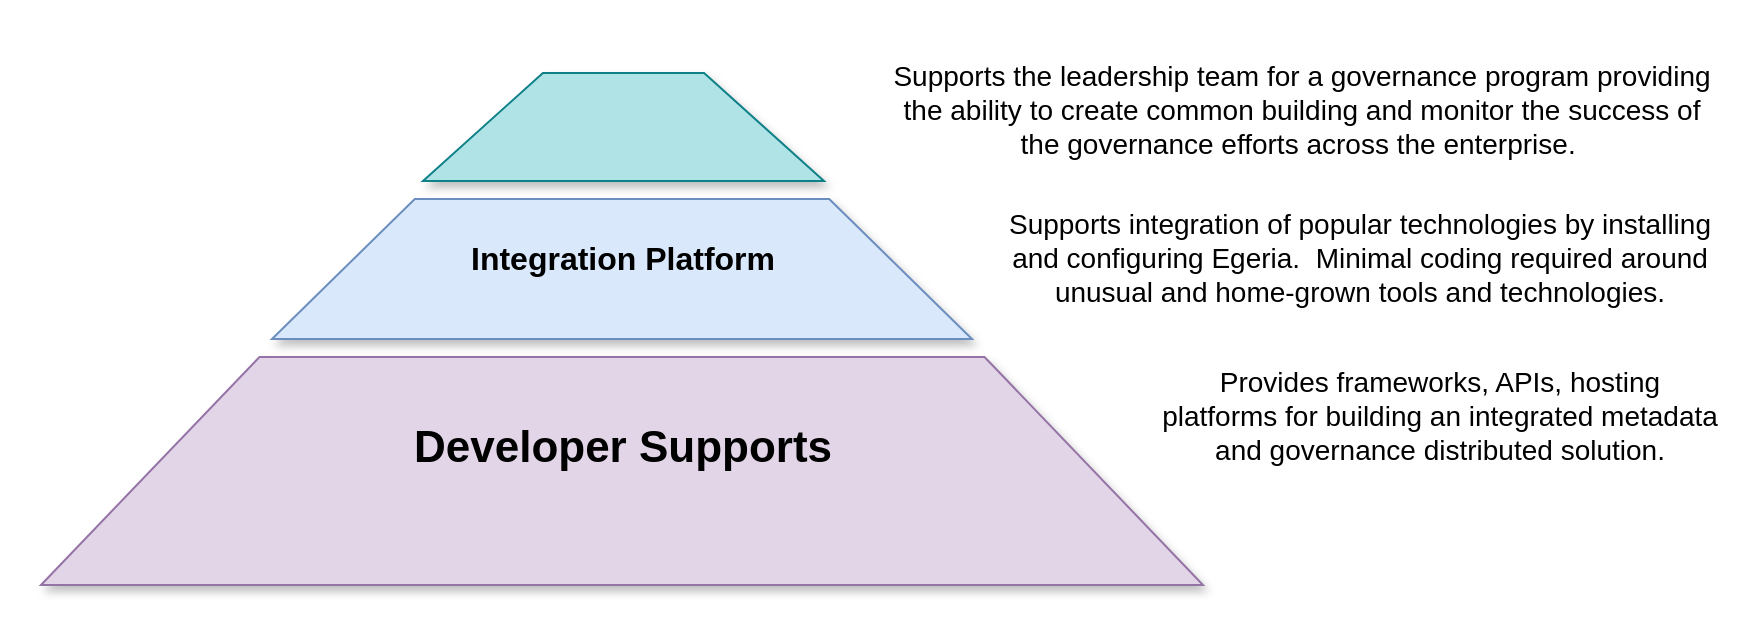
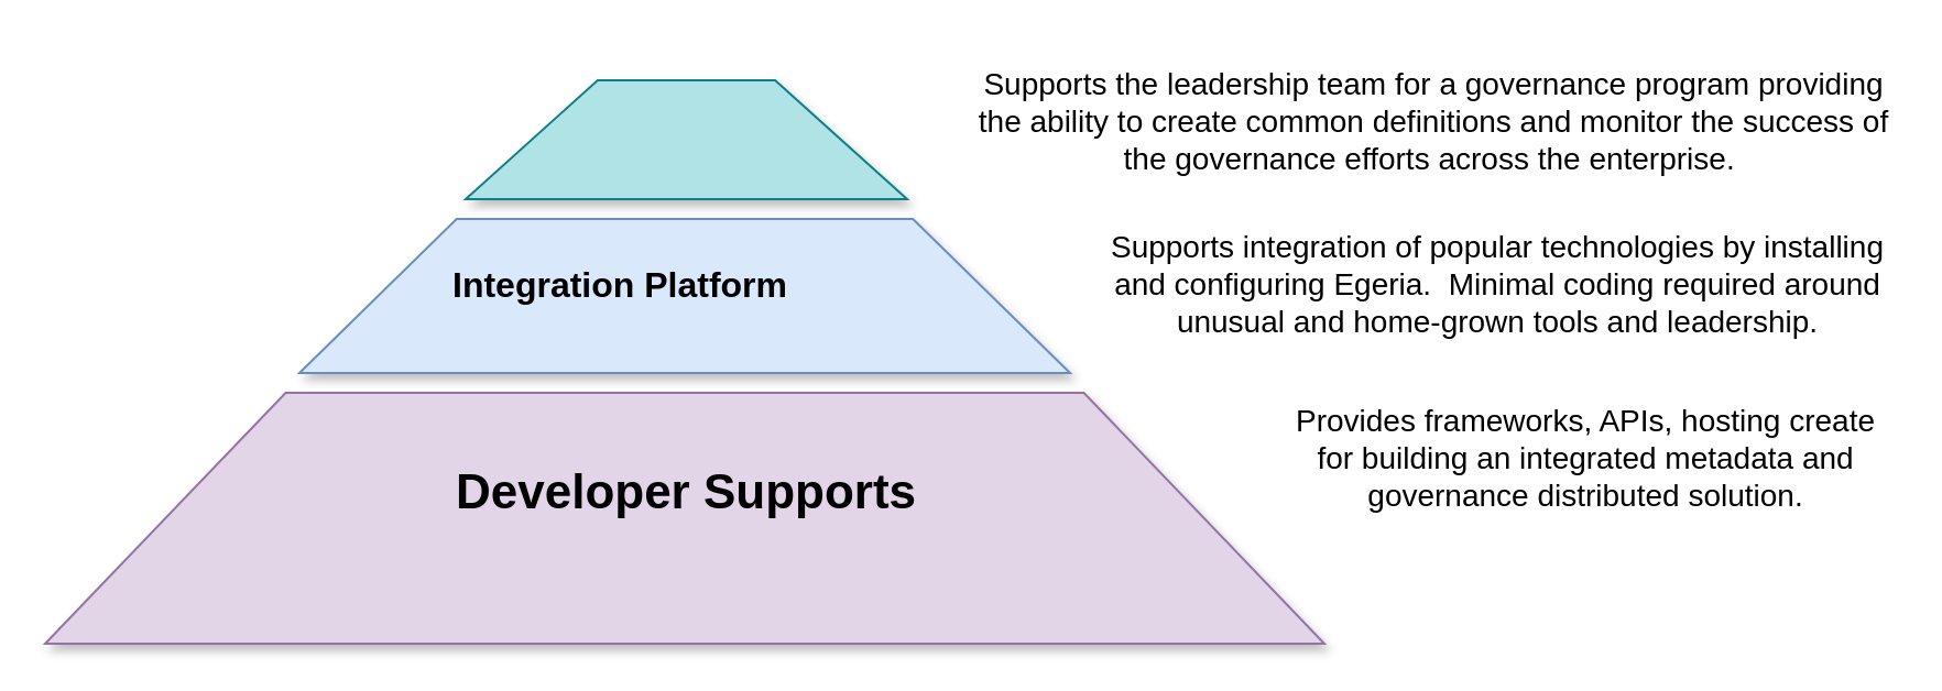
- <mxCell id="7" value="Supports the leadership team for a governance program providing the ability to create common building and monitor the success of the governance efforts across the enterprise.&amp;nbsp;" style="text;html=1;strokeColor=none;fillColor=none;align=center;verticalAlign=middle;whiteSpace=wrap;rounded=0;shadow=0;glass=1;fontSize=14;fontColor=#000000;opacity=50;" parent="1" vertex="1"><mxGeometry x="440.5" y="20" width="419.5" height="70" as="geometry" /></mxCell>
+ <mxCell id="7" value="Supports the leadership team for a governance program providing the ability to create common definitions and monitor the success of the governance efforts across the enterprise.&amp;nbsp;" style="text;html=1;strokeColor=none;fillColor=none;align=center;verticalAlign=middle;whiteSpace=wrap;rounded=0;shadow=0;glass=1;fontSize=14;fontColor=#000000;opacity=50;" parent="1" vertex="1"><mxGeometry x="440.5" y="20" width="419.5" height="70" as="geometry" /></mxCell>
- <mxCell id="6" value="Integration Platform" style="text;html=1;align=center;verticalAlign=middle;resizable=0;points=[];;autosize=1;fontSize=16;fontStyle=1" parent="1" vertex="1"><mxGeometry x="225.5" y="119" width="170" height="20" as="geometry" /></mxCell>
+ <mxCell id="6" value="Integration Platform" style="text;html=1;align=center;verticalAlign=middle;resizable=0;points=[];;autosize=1;fontSize=16;fontStyle=1" parent="1" vertex="1"><mxGeometry x="195.5" y="119" width="170" height="20" as="geometry" /></mxCell>
- <mxCell id="8" value="Supports integration of popular technologies by installing and configuring Egeria.&amp;nbsp; Minimal coding required around unusual and home-grown tools and technologies." style="text;html=1;strokeColor=none;fillColor=none;align=center;verticalAlign=middle;whiteSpace=wrap;rounded=0;shadow=0;glass=1;fontSize=14;fontColor=#000000;opacity=50;" parent="1" vertex="1"><mxGeometry x="500" y="94.25" width="360" height="69.5" as="geometry" /></mxCell>
+ <mxCell id="8" value="Supports integration of popular technologies by installing and configuring Egeria.&amp;nbsp; Minimal coding required around unusual and home-grown tools and leadership." style="text;html=1;strokeColor=none;fillColor=none;align=center;verticalAlign=middle;whiteSpace=wrap;rounded=0;shadow=0;glass=1;fontSize=14;fontColor=#000000;opacity=50;" parent="1" vertex="1"><mxGeometry x="500" y="94.25" width="360" height="69.5" as="geometry" /></mxCell>
- <mxCell id="9" value="Provides frameworks, APIs, hosting platforms for building an integrated metadata and governance distributed solution." style="text;html=1;strokeColor=none;fillColor=none;align=center;verticalAlign=middle;whiteSpace=wrap;rounded=0;shadow=0;glass=1;fontSize=14;fontColor=#000000;opacity=50;" parent="1" vertex="1"><mxGeometry x="580" y="169" width="280" height="77" as="geometry" /></mxCell>
+ <mxCell id="9" value="Provides frameworks, APIs, hosting create for building an integrated metadata and governance distributed solution." style="text;html=1;strokeColor=none;fillColor=none;align=center;verticalAlign=middle;whiteSpace=wrap;rounded=0;shadow=0;glass=1;fontSize=14;fontColor=#000000;opacity=50;" parent="1" vertex="1"><mxGeometry x="580" y="169" width="280" height="77" as="geometry" /></mxCell>
